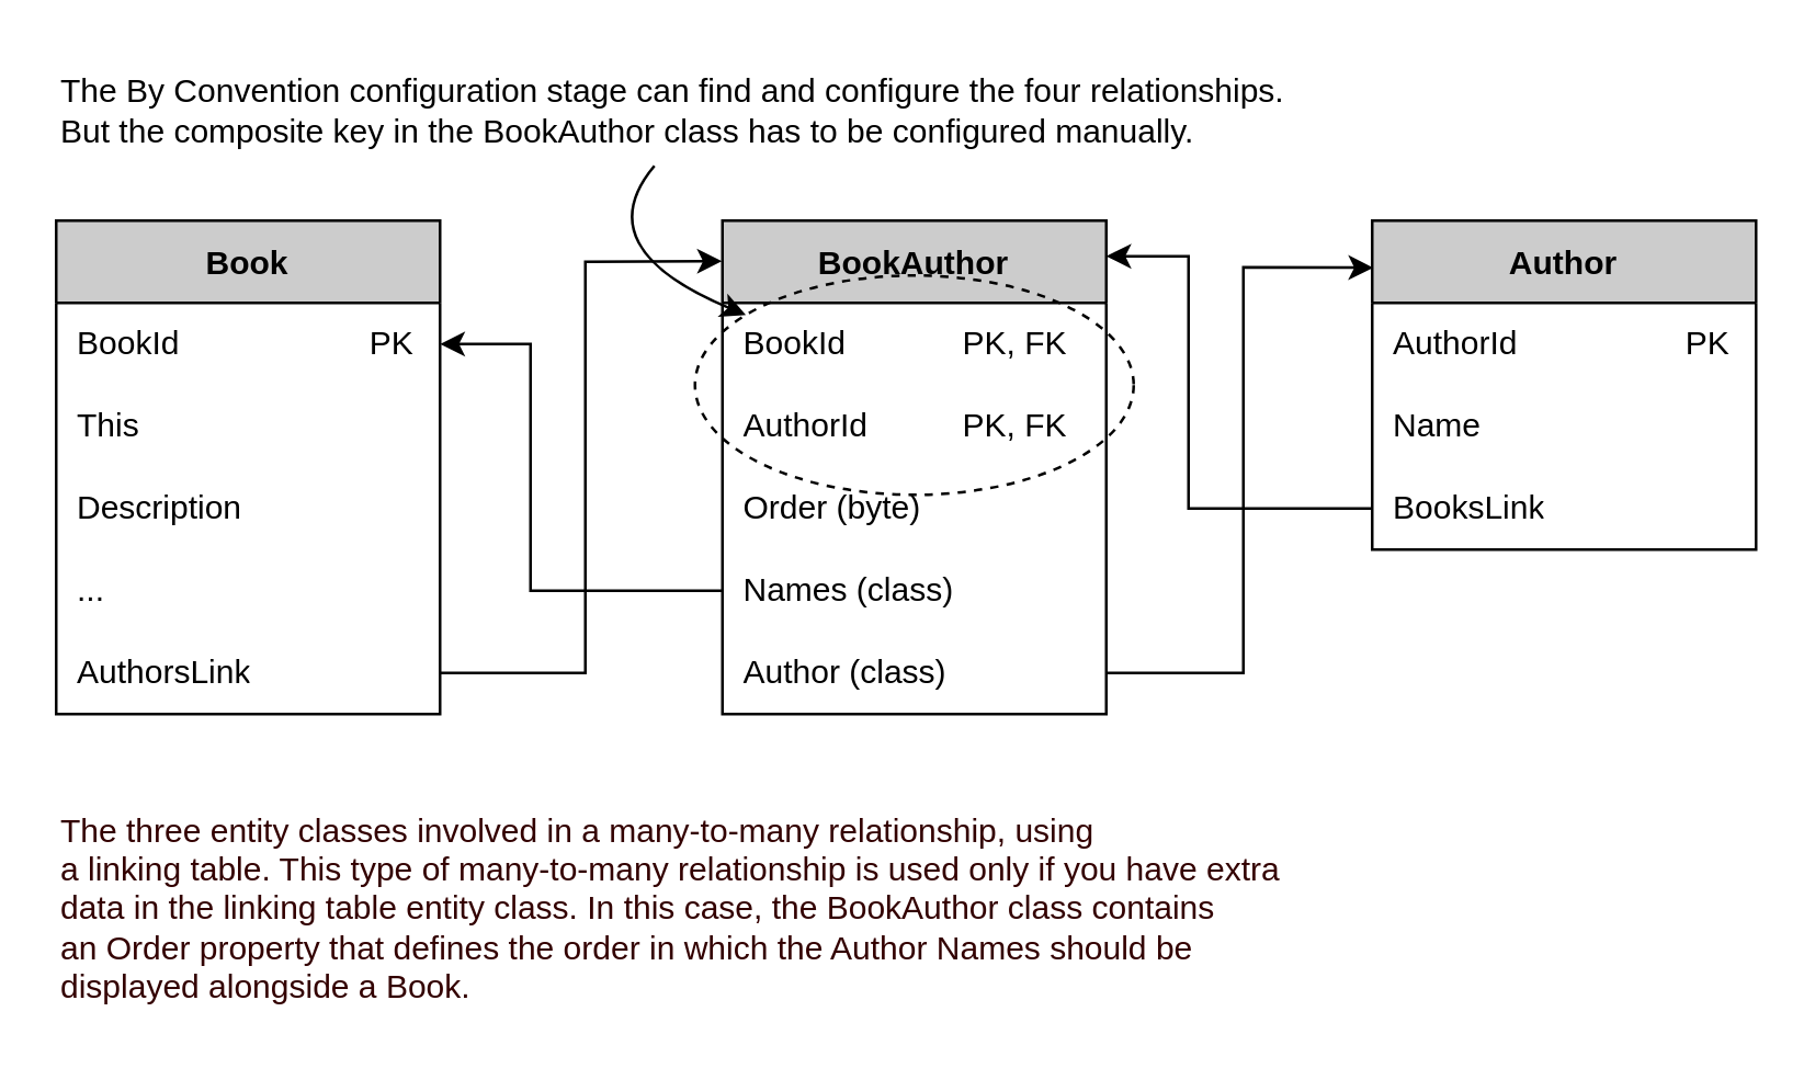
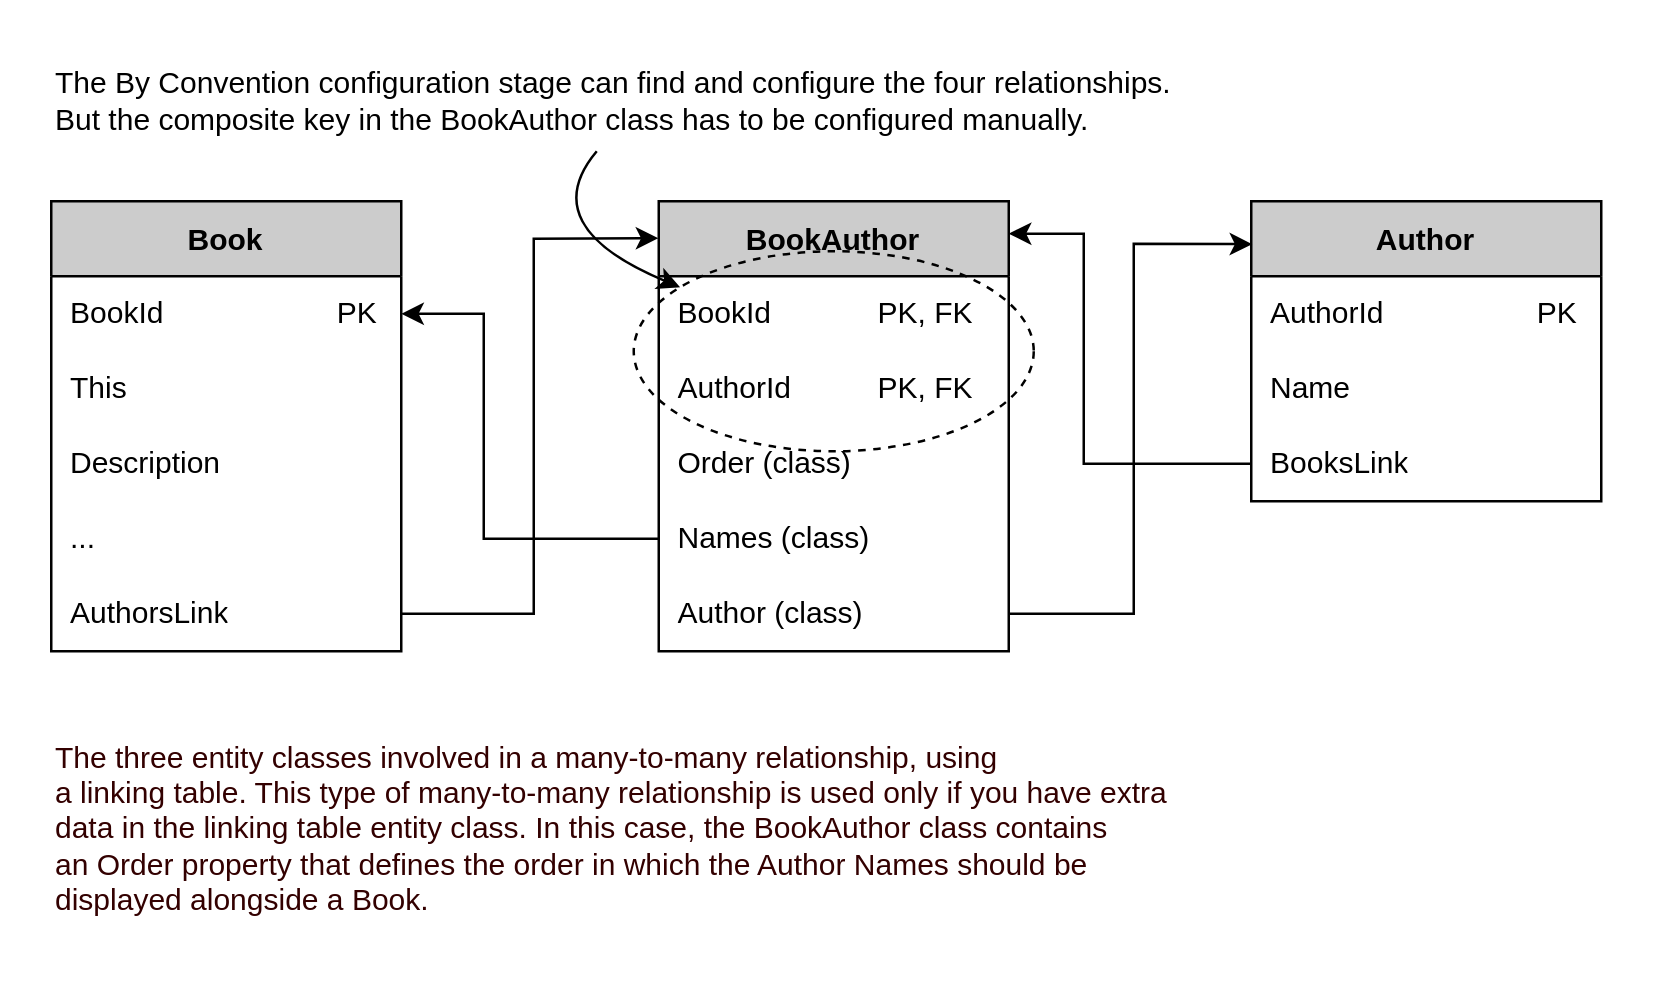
- <mxCell id="20" value="Order (byte)" style="shape=partialRectangle;html=1;whiteSpace=wrap;connectable=0;fillColor=none;top=0;left=0;bottom=0;right=0;align=left;spacingLeft=6;overflow=hidden;" vertex="1" parent="19"><mxGeometry width="140" height="30" as="geometry"><mxRectangle width="140" height="30" as="alternateBounds" /></mxGeometry></mxCell>
+ <mxCell id="20" value="Order (class)" style="shape=partialRectangle;html=1;whiteSpace=wrap;connectable=0;fillColor=none;top=0;left=0;bottom=0;right=0;align=left;spacingLeft=6;overflow=hidden;" vertex="1" parent="19"><mxGeometry width="140" height="30" as="geometry"><mxRectangle width="140" height="30" as="alternateBounds" /></mxGeometry></mxCell>
